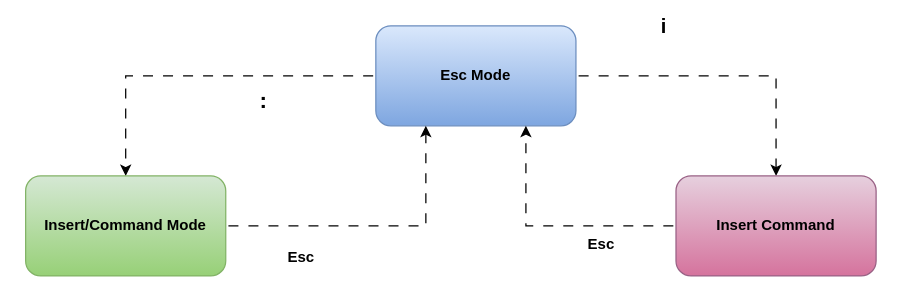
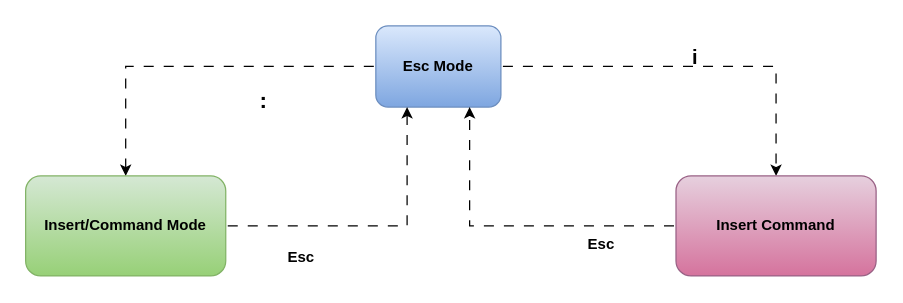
- <mxCell id="11" value="&lt;b&gt;&lt;font style=&quot;font-size: 16px;&quot;&gt;i&lt;/font&gt;&lt;/b&gt;" style="text;html=1;align=center;verticalAlign=middle;resizable=0;points=[];autosize=1;strokeColor=none;fillColor=none;" vertex="1" parent="1"><mxGeometry x="515" y="5" width="30" height="30" as="geometry" /></mxCell>
+ <mxCell id="11" value="&lt;b&gt;&lt;font style=&quot;font-size: 16px;&quot;&gt;i&lt;/font&gt;&lt;/b&gt;" style="text;html=1;align=center;verticalAlign=middle;resizable=0;points=[];autosize=1;strokeColor=none;fillColor=none;" vertex="1" parent="1"><mxGeometry x="540" y="30" width="30" height="30" as="geometry" /></mxCell>
- <mxCell id="4" value="&lt;b&gt;Esc Mode&lt;/b&gt;" style="rounded=1;whiteSpace=wrap;html=1;fillColor=#dae8fc;gradientColor=#7ea6e0;strokeColor=#6c8ebf;" vertex="1" parent="1"><mxGeometry x="300" y="20" width="160" height="80" as="geometry" /></mxCell>
+ <mxCell id="4" value="&lt;b&gt;Esc Mode&lt;/b&gt;" style="rounded=1;whiteSpace=wrap;html=1;fillColor=#dae8fc;gradientColor=#7ea6e0;strokeColor=#6c8ebf;" vertex="1" parent="1"><mxGeometry x="300" y="20" width="100" height="65" as="geometry" /></mxCell>
